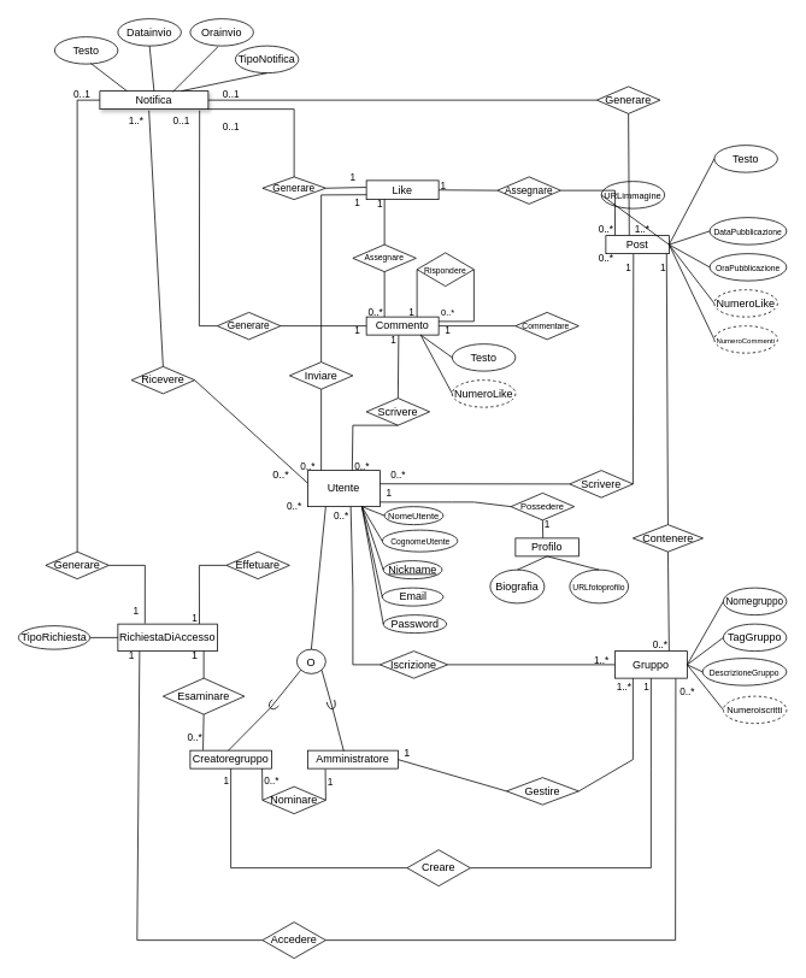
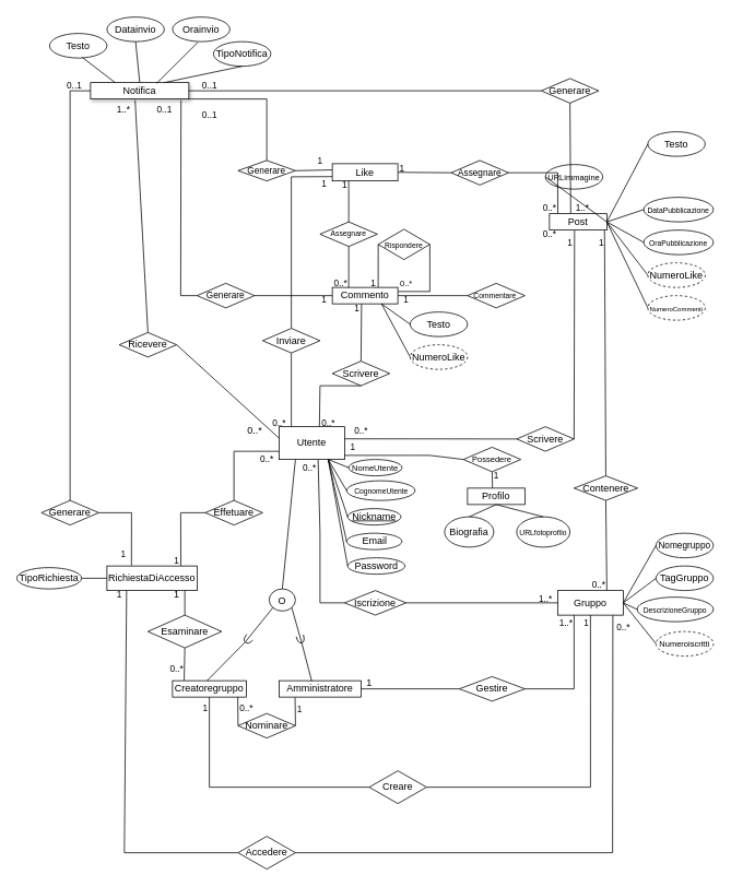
+ <mxCell id="99" value="" style="endArrow=none;html=1;rounded=0;entryX=0;entryY=0.75;entryDx=0;entryDy=0;exitX=0.5;exitY=0;exitDx=0;exitDy=0;" parent="1" source="95" target="48" edge="1"><mxGeometry width="50" height="50" relative="1" as="geometry"><mxPoint x="150" y="570" as="sourcePoint" /><mxPoint x="200" y="520" as="targetPoint" /><Array as="points"><mxPoint x="285" y="550" /></Array></mxGeometry></mxCell>
- <mxCell id="108" value="Gestire" style="rhombus;whiteSpace=wrap;html=1;" parent="1" vertex="1"><mxGeometry x="560" y="860" width="80" height="30" as="geometry" /></mxCell>
+ <mxCell id="108" value="Gestire" style="rhombus;whiteSpace=wrap;html=1;" parent="1" vertex="1"><mxGeometry x="560" y="825" width="80" height="30" as="geometry" /></mxCell>
